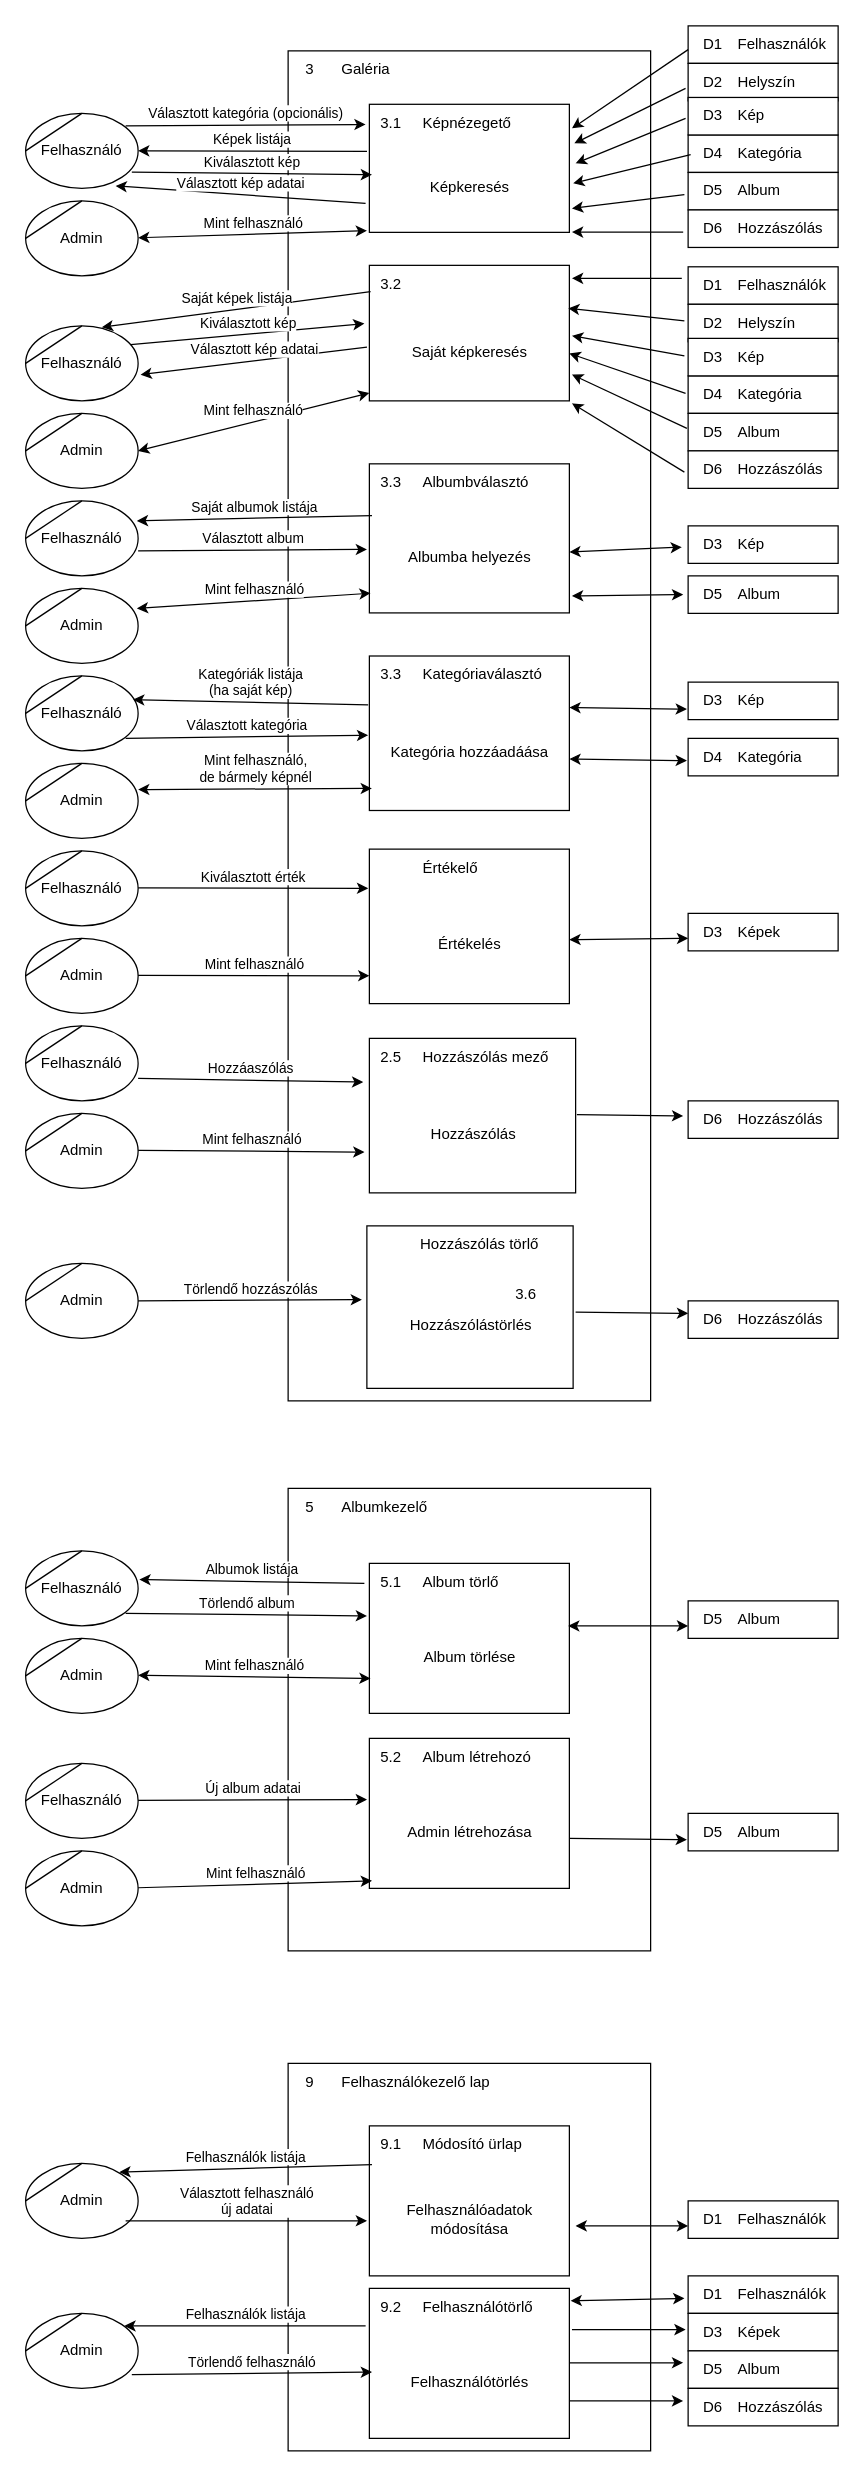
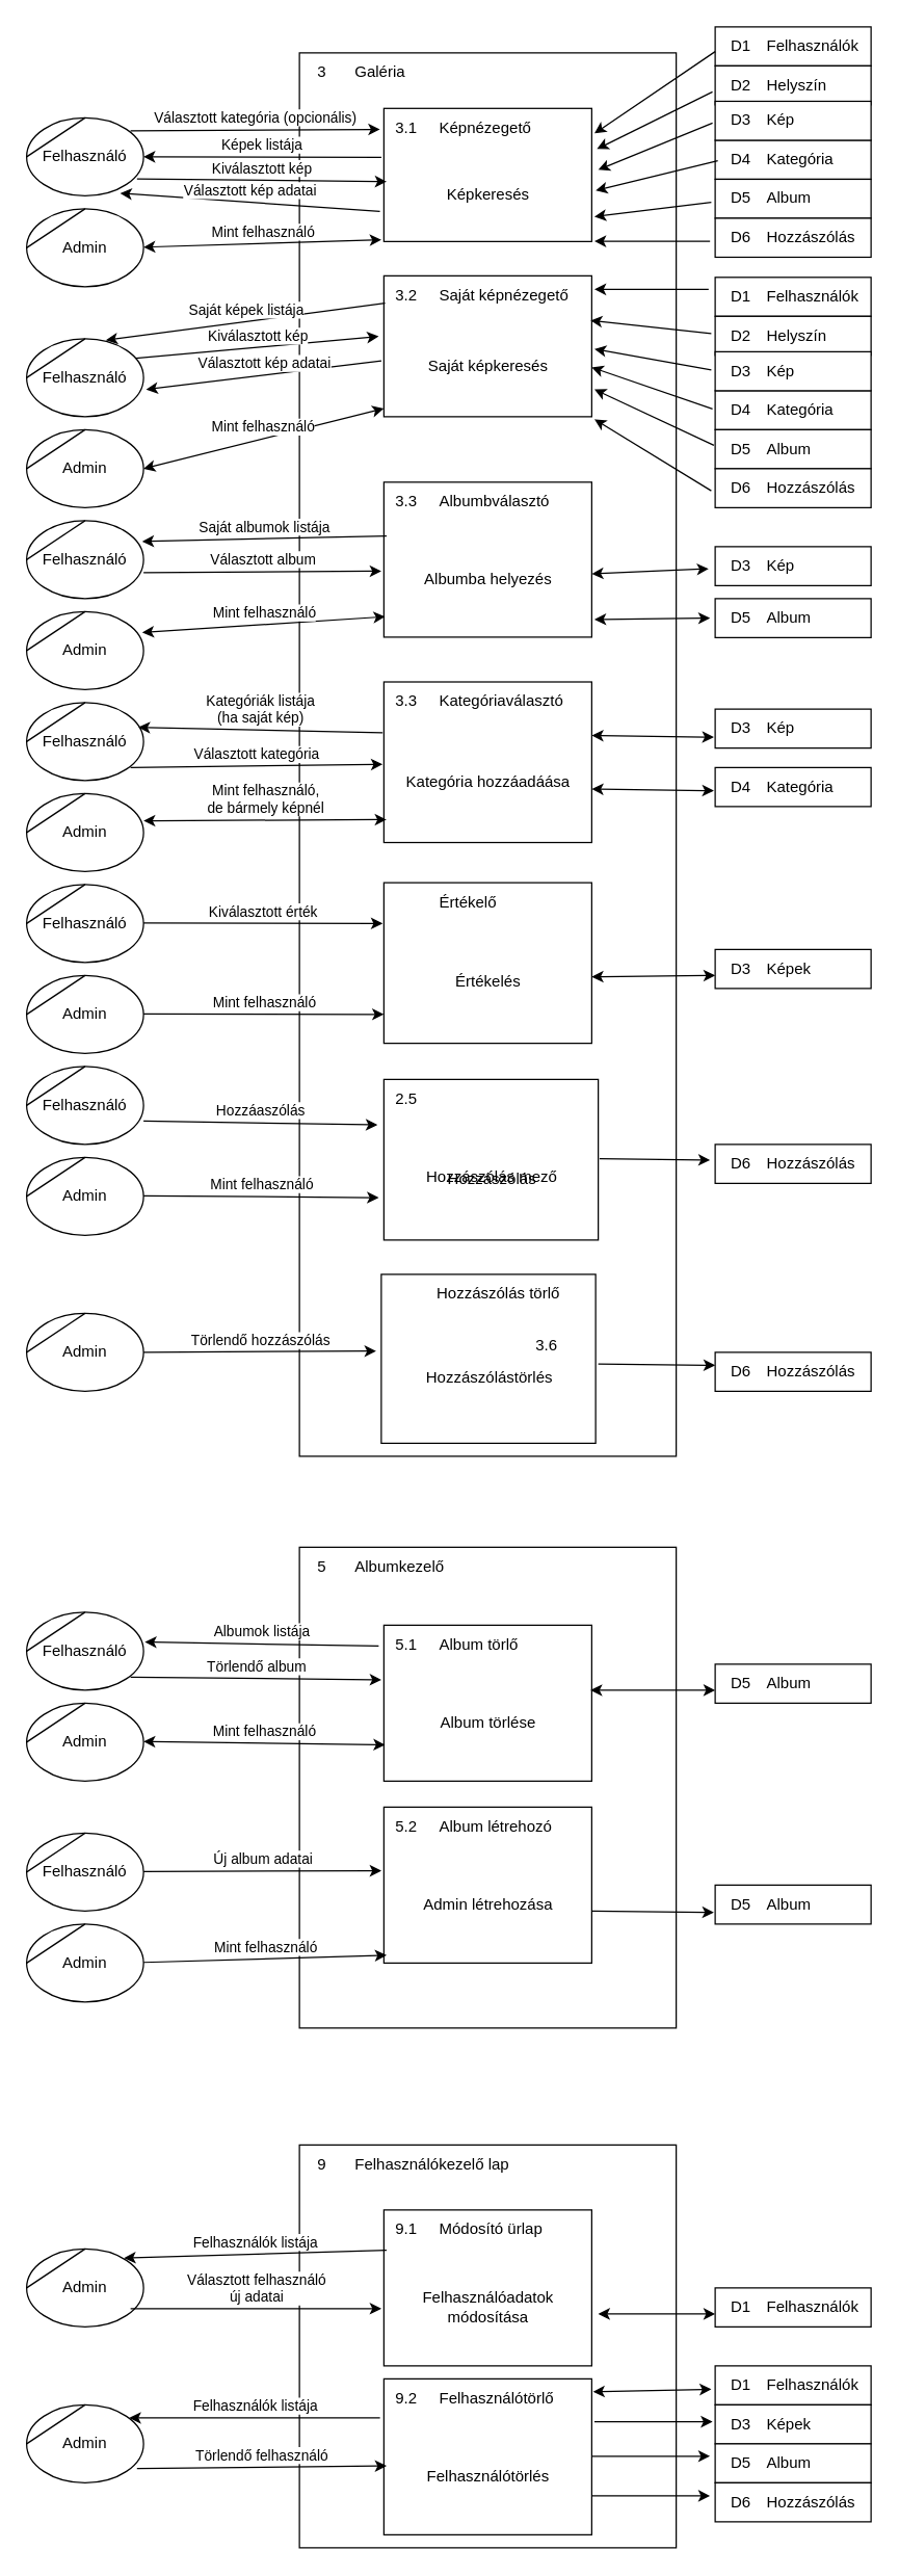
+ <mxCell id="10" value="Saját képnézegető" style="text;strokeColor=none;fillColor=none;align=left;verticalAlign=middle;whiteSpace=wrap;rounded=0;autosize=1;connectable=0;allowArrows=0;movable=0;resizable=0;rotatable=0;deletable=0;cloneable=0;spacingLeft=6;fontStyle=0;html=1;" vertex="1" parent="8"><mxGeometry x="35" width="120" height="30" as="geometry" /></mxCell>
- <mxCell id="23" value="Hozzászólás mező" style="text;strokeColor=none;fillColor=none;align=left;verticalAlign=middle;whiteSpace=wrap;rounded=0;autosize=1;connectable=0;allowArrows=0;movable=0;resizable=0;rotatable=0;deletable=0;cloneable=0;spacingLeft=6;fontStyle=0;html=1;" vertex="1" parent="21"><mxGeometry x="35" width="130" height="30" as="geometry" /></mxCell>
+ <mxCell id="23" value="Hozzászólás mező" style="text;strokeColor=none;fillColor=none;align=left;verticalAlign=middle;whiteSpace=wrap;rounded=0;autosize=1;connectable=0;allowArrows=0;movable=0;resizable=0;rotatable=0;deletable=0;cloneable=0;spacingLeft=6;fontStyle=0;html=1;" vertex="1" parent="21"><mxGeometry x="25" y="60" width="130" height="30" as="geometry" /></mxCell>
